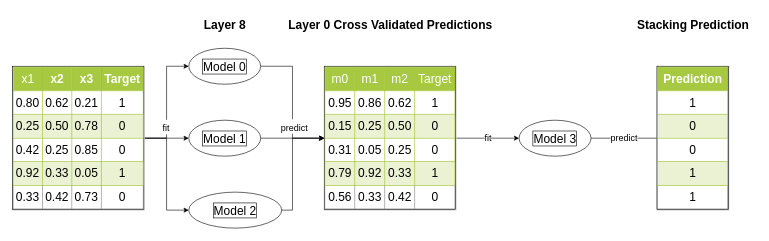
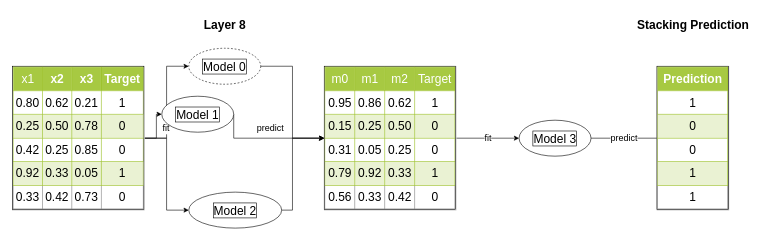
- <mxCell id="18" value="&lt;font style=&quot;font-size: 20px;&quot;&gt;&lt;b&gt;Layer 0 Cross Validated Predictions&lt;br&gt;&lt;/b&gt;&lt;/font&gt;" style="text;html=1;align=center;verticalAlign=middle;resizable=0;points=[];autosize=1;strokeColor=none;fillColor=none;fontSize=20;" vertex="1" parent="1"><mxGeometry x="470" y="20" width="360" height="40" as="geometry" /></mxCell>
- <mxCell id="8" value="&lt;div&gt;Model 0&lt;/div&gt;" style="ellipse;whiteSpace=wrap;html=1;rounded=0;labelBorderColor=default;fontSize=20;" vertex="1" parent="1"><mxGeometry x="314" y="80" width="120" height="60" as="geometry" /></mxCell>
+ <mxCell id="8" value="&lt;div&gt;Model 0&lt;/div&gt;" style="ellipse;whiteSpace=wrap;html=1;rounded=0;labelBorderColor=default;fontSize=20;dashed=1;" vertex="1" parent="1"><mxGeometry x="314" y="80" width="120" height="60" as="geometry" /></mxCell>
- <mxCell id="10" value="&lt;div&gt;Model 1&lt;br&gt;&lt;/div&gt;" style="ellipse;whiteSpace=wrap;html=1;rounded=0;labelBorderColor=default;fontSize=20;" vertex="1" parent="1"><mxGeometry x="314" y="200" width="120" height="60" as="geometry" /></mxCell>
+ <mxCell id="10" value="&lt;div&gt;Model 1&lt;br&gt;&lt;/div&gt;" style="ellipse;whiteSpace=wrap;html=1;rounded=0;labelBorderColor=default;fontSize=20;" vertex="1" parent="1"><mxGeometry x="269" y="160" width="120" height="60" as="geometry" /></mxCell>
